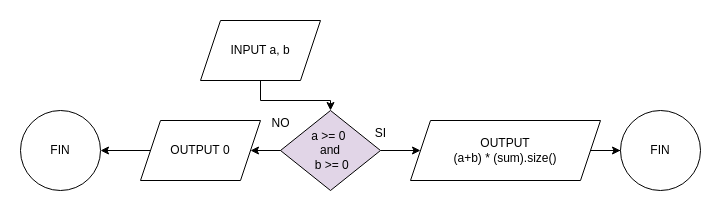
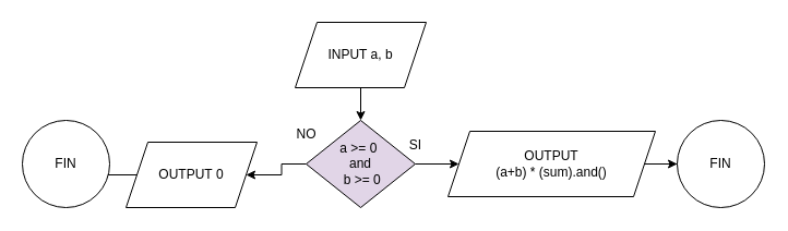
- <mxCell id="3" value="INPUT a, b" style="shape=parallelogram;perimeter=parallelogramPerimeter;whiteSpace=wrap;html=1;fixedSize=1;" vertex="1" parent="1"><mxGeometry x="200" y="20" width="120" height="60" as="geometry" /></mxCell>
+ <mxCell id="3" value="INPUT a, b" style="shape=parallelogram;perimeter=parallelogramPerimeter;whiteSpace=wrap;html=1;fixedSize=1;" vertex="1" parent="1"><mxGeometry x="270" y="20" width="120" height="60" as="geometry" /></mxCell>
- <mxCell id="12" value="OUTPUT&amp;nbsp;&lt;span style=&quot;background-color: initial;&quot;&gt;0&lt;/span&gt;" style="shape=parallelogram;perimeter=parallelogramPerimeter;whiteSpace=wrap;html=1;fixedSize=1;" vertex="1" parent="1"><mxGeometry x="140" y="120" width="120" height="60" as="geometry" /></mxCell>
+ <mxCell id="12" value="OUTPUT&amp;nbsp;&lt;span style=&quot;background-color: initial;&quot;&gt;0&lt;/span&gt;" style="shape=parallelogram;perimeter=parallelogramPerimeter;whiteSpace=wrap;html=1;fixedSize=1;" vertex="1" parent="1"><mxGeometry x="115" y="130" width="120" height="60" as="geometry" /></mxCell>
- <mxCell id="9" value="OUTPUT&lt;div&gt;(a+b) * (sum).size()&lt;/div&gt;" style="shape=parallelogram;perimeter=parallelogramPerimeter;whiteSpace=wrap;html=1;fixedSize=1;" vertex="1" parent="1"><mxGeometry x="410" y="120" width="190" height="60" as="geometry" /></mxCell>
+ <mxCell id="9" value="OUTPUT&lt;div&gt;(a+b) * (sum).and()&lt;/div&gt;" style="shape=parallelogram;perimeter=parallelogramPerimeter;whiteSpace=wrap;html=1;fixedSize=1;" vertex="1" parent="1"><mxGeometry x="410" y="120" width="190" height="60" as="geometry" /></mxCell>
